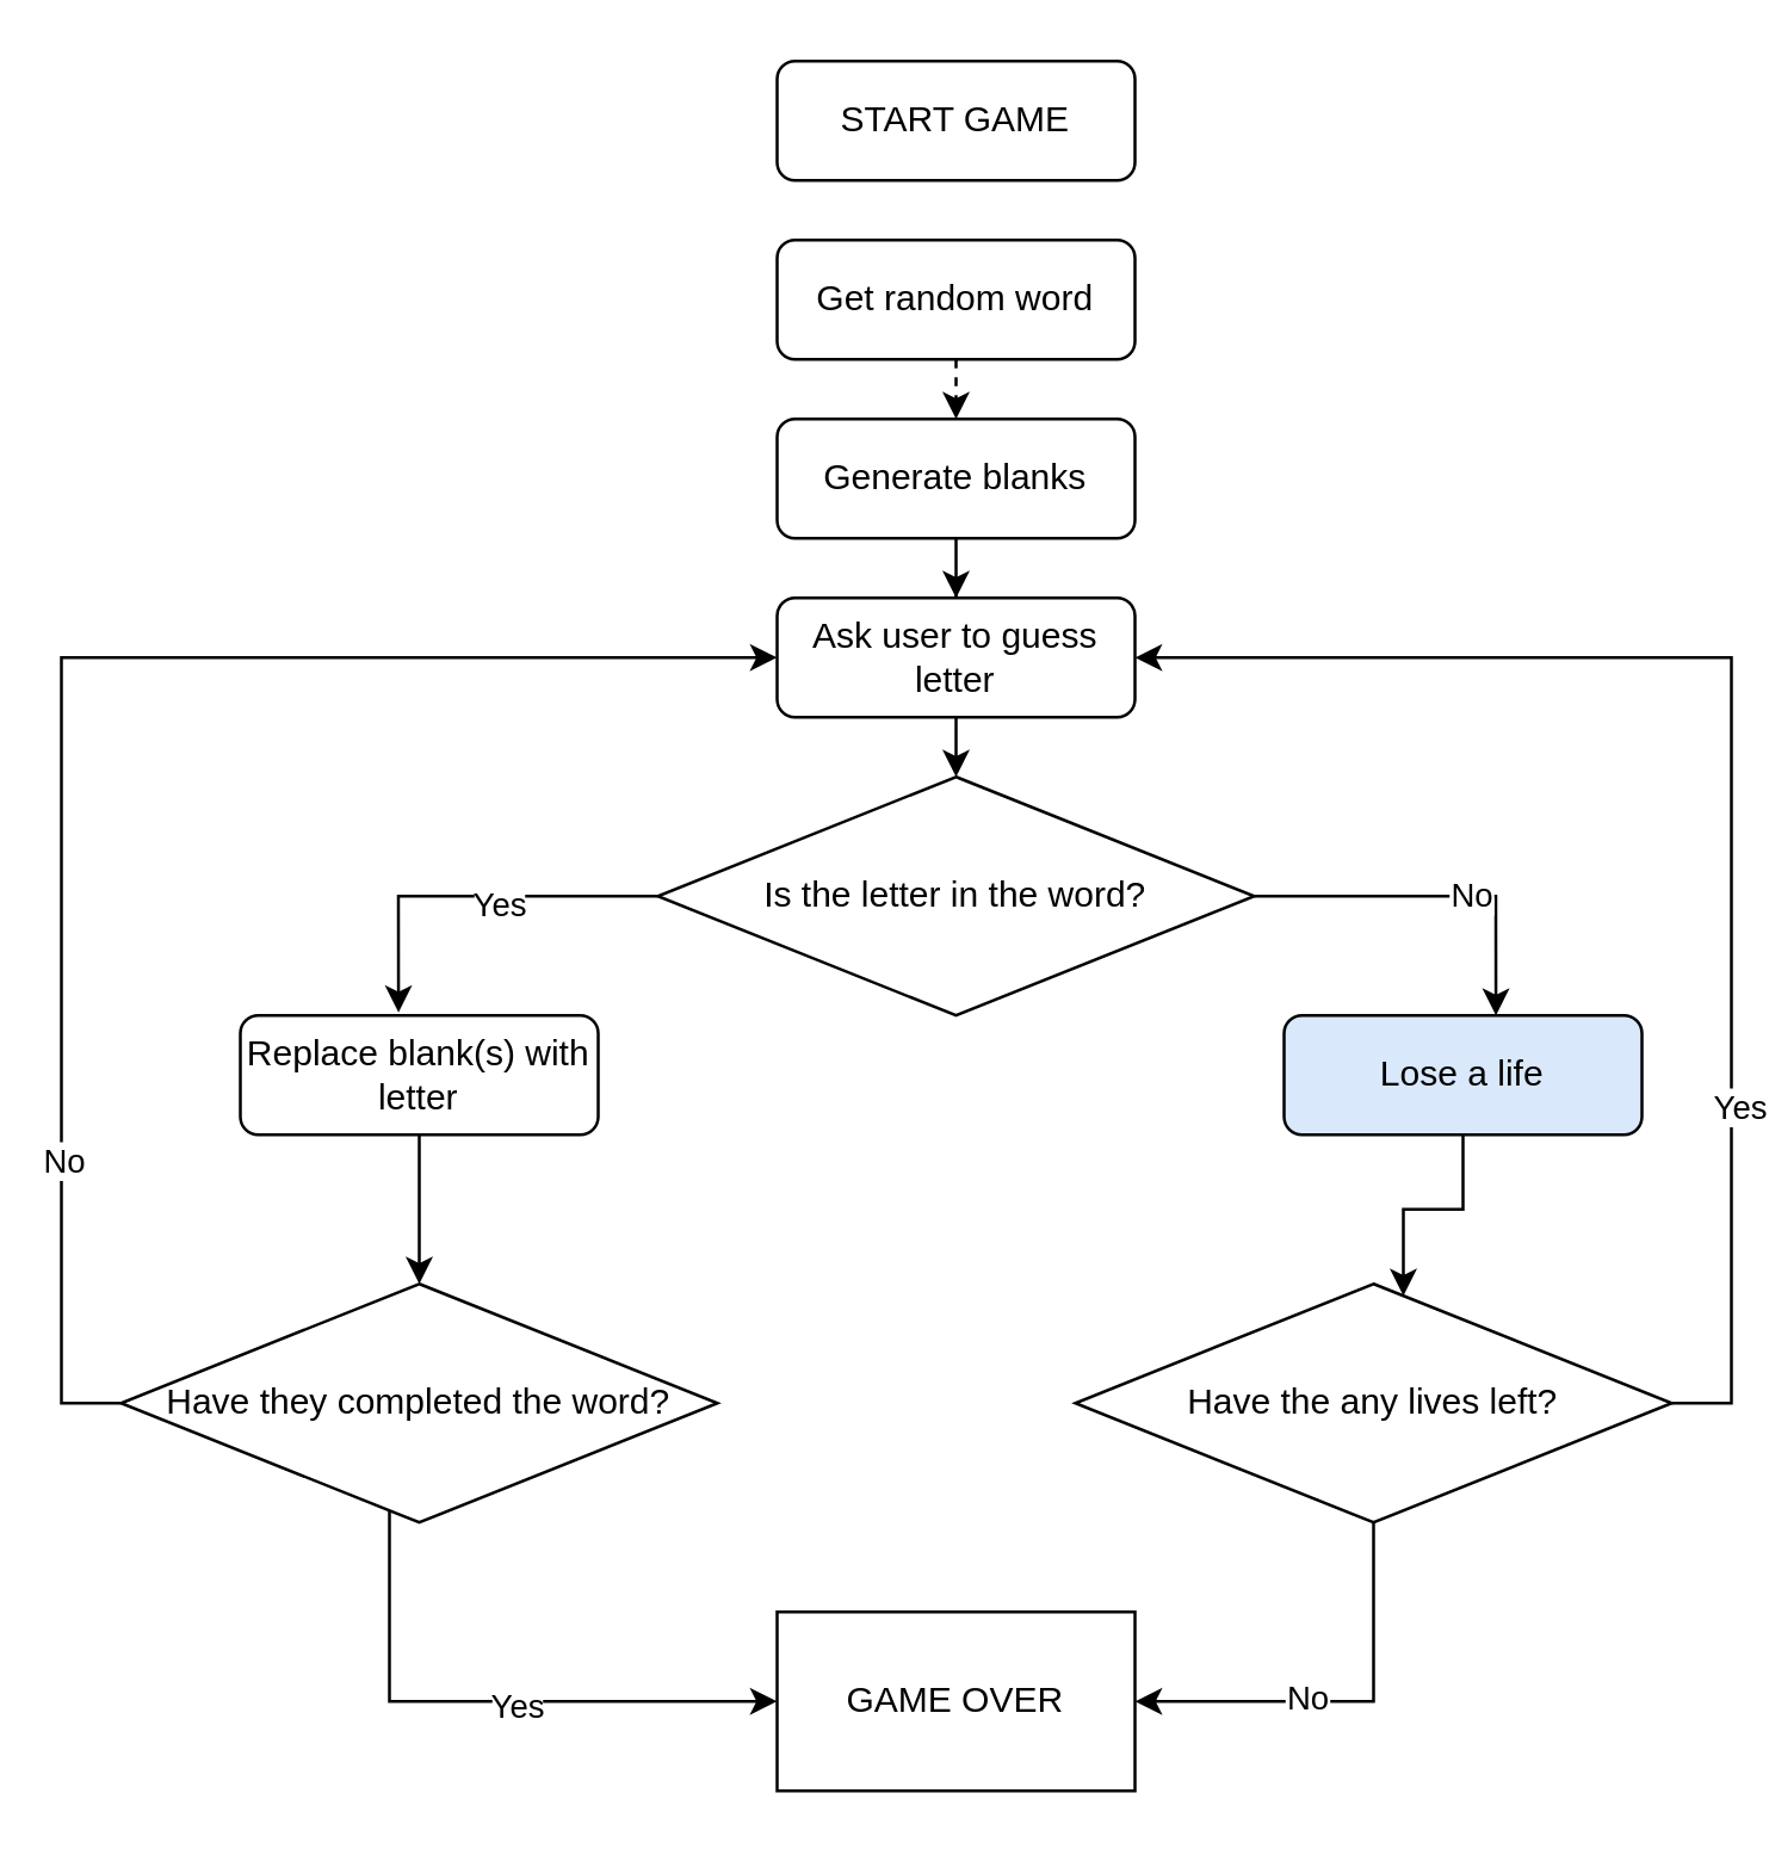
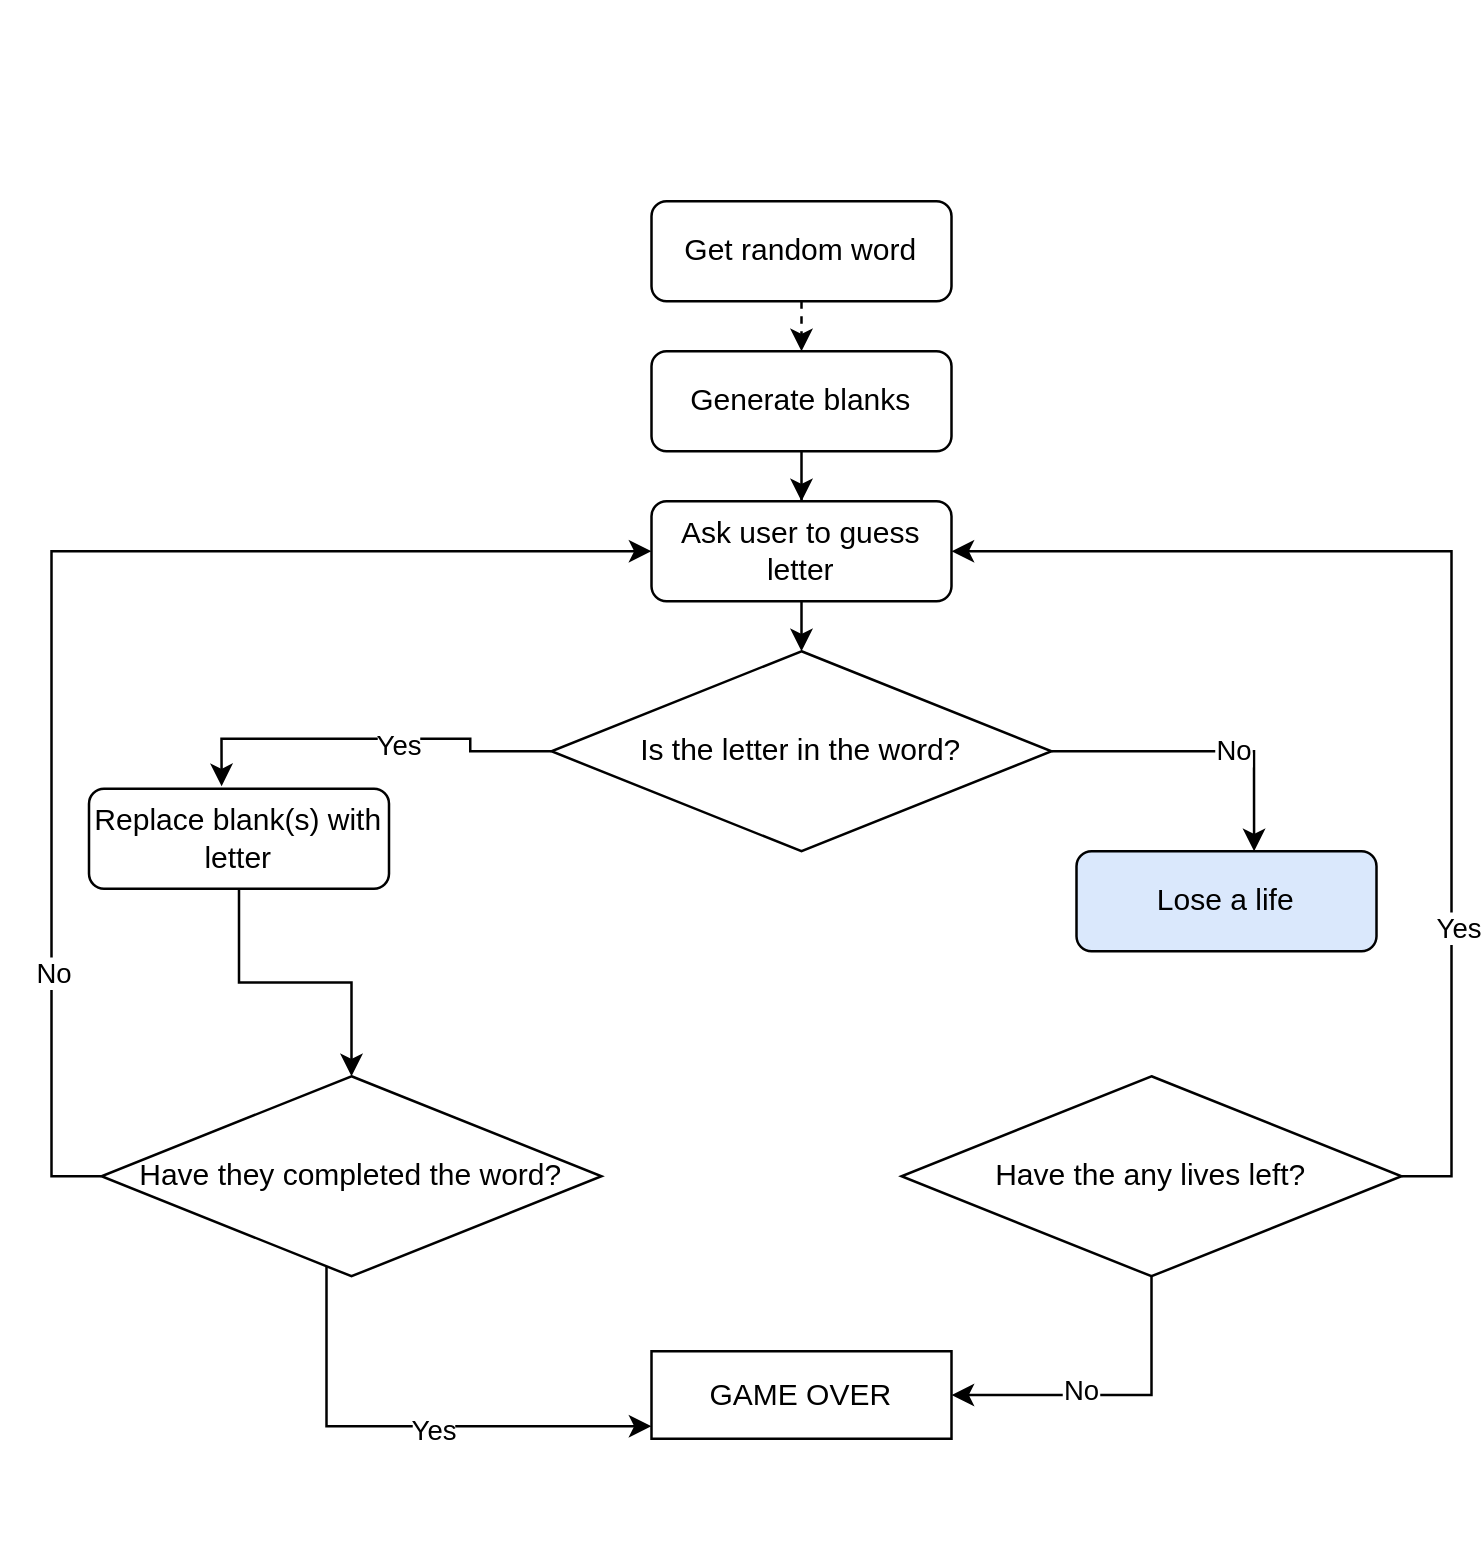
- <mxCell id="2" value="START GAME" style="rounded=1;whiteSpace=wrap;html=1;fontSize=12;glass=0;strokeWidth=1;shadow=0;" parent="1" vertex="1"><mxGeometry x="260" y="20" width="120" height="40" as="geometry" /></mxCell>
- <mxCell id="10" value="Replace blank(s) with letter" style="rounded=1;whiteSpace=wrap;html=1;fontSize=12;glass=0;strokeWidth=1;shadow=0;" vertex="1" parent="1"><mxGeometry x="80" y="340" width="120" height="40" as="geometry" /></mxCell>
+ <mxCell id="10" value="Replace blank(s) with letter" style="rounded=1;whiteSpace=wrap;html=1;fontSize=12;glass=0;strokeWidth=1;shadow=0;" vertex="1" parent="1"><mxGeometry x="35" y="315" width="120" height="40" as="geometry" /></mxCell>
- <mxCell id="16" style="edgeStyle=orthogonalEdgeStyle;rounded=0;orthogonalLoop=1;jettySize=auto;html=1;exitX=0.5;exitY=1;exitDx=0;exitDy=0;entryX=0.55;entryY=0.05;entryDx=0;entryDy=0;entryPerimeter=0;" edge="1" parent="1" source="17" target="25"><mxGeometry relative="1" as="geometry" /></mxCell>
- <mxCell id="28" value="GAME OVER" style="whiteSpace=wrap;html=1;" vertex="1" parent="1"><mxGeometry x="260" y="540" width="120" height="60" as="geometry" /></mxCell>
+ <mxCell id="28" value="GAME OVER" style="whiteSpace=wrap;html=1;" vertex="1" parent="1"><mxGeometry x="260" y="540" width="120" height="35" as="geometry" /></mxCell>
